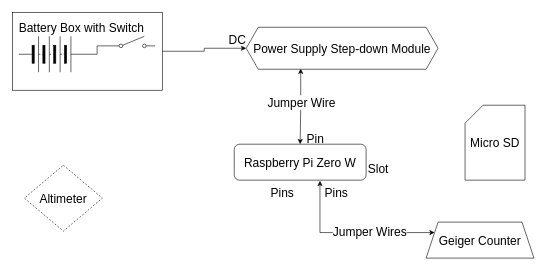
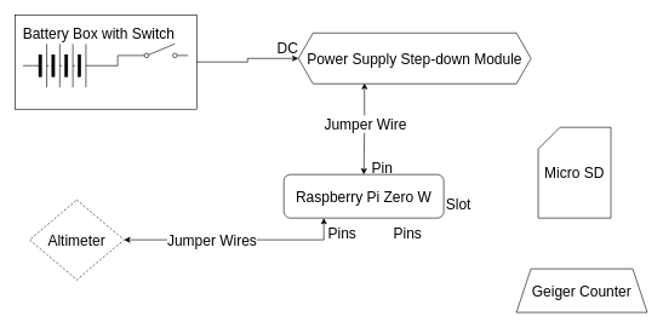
- <mxCell id="15" value="Micro SD" style="shape=card;whiteSpace=wrap;html=1;fontSize=20;" vertex="1" parent="1"><mxGeometry x="775" y="175" width="100" height="125" as="geometry" /></mxCell>
+ <mxCell id="15" value="Micro SD" style="shape=card;whiteSpace=wrap;html=1;fontSize=20;" vertex="1" parent="1"><mxGeometry x="740" y="175" width="100" height="125" as="geometry" /></mxCell>
+ <mxCell id="17" style="edgeStyle=orthogonalEdgeStyle;rounded=0;orthogonalLoop=1;jettySize=auto;html=1;exitX=1;exitY=0.5;exitDx=0;exitDy=0;entryX=0.25;entryY=1;entryDx=0;entryDy=0;startArrow=classic;startFill=1;fontSize=20;" edge="1" parent="1" source="19" target="9"><mxGeometry relative="1" as="geometry" /></mxCell>
+ <mxCell id="18" value="Jumper Wires" style="edgeLabel;html=1;align=center;verticalAlign=middle;resizable=0;points=[];fontSize=20;" vertex="1" connectable="0" parent="17"><mxGeometry x="-0.114" relative="1" as="geometry"><mxPoint x="-15" as="offset" /></mxGeometry></mxCell>
- <mxCell id="20" style="edgeStyle=orthogonalEdgeStyle;rounded=0;orthogonalLoop=1;jettySize=auto;html=1;exitX=0;exitY=0.25;exitDx=0;exitDy=0;entryX=0.65;entryY=1.017;entryDx=0;entryDy=0;startArrow=classic;startFill=1;fontSize=20;entryPerimeter=0;" edge="1" parent="1" source="22" target="9"><mxGeometry relative="1" as="geometry" /></mxCell>
- <mxCell id="21" value="Jumper Wires" style="edgeLabel;html=1;align=center;verticalAlign=middle;resizable=0;points=[];fontSize=20;" vertex="1" connectable="0" parent="20"><mxGeometry x="0.011" y="-3" relative="1" as="geometry"><mxPoint x="31" y="1" as="offset" /></mxGeometry></mxCell>
